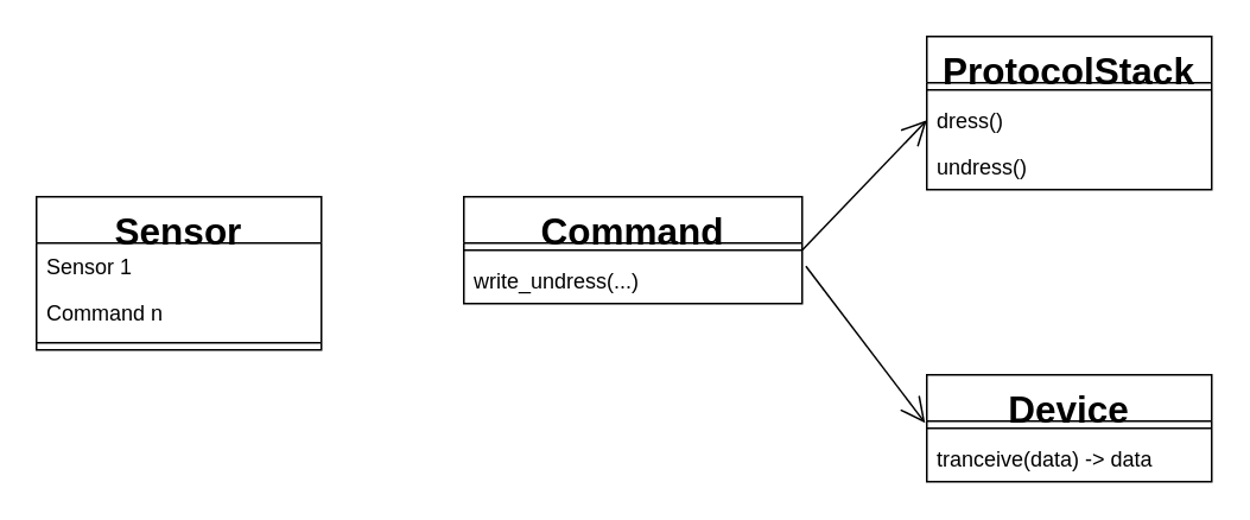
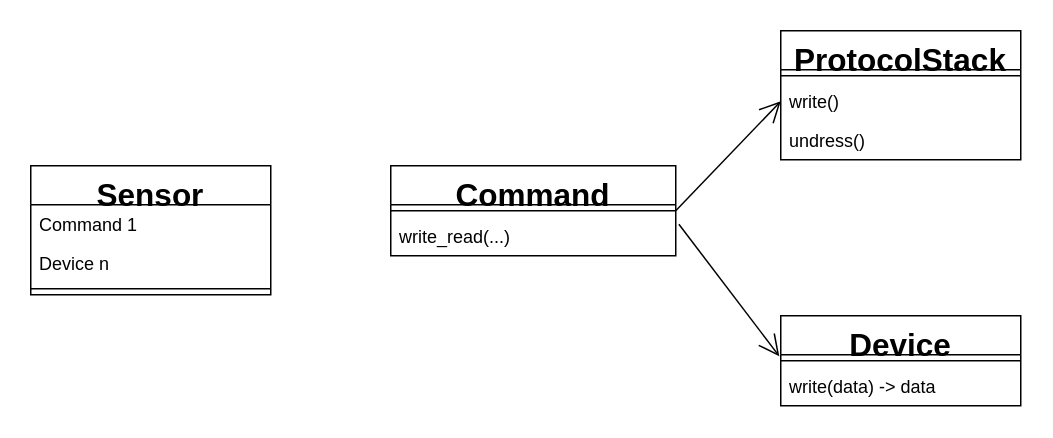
- <mxCell id="11" value="dress()" style="text;strokeColor=none;fillColor=none;align=left;verticalAlign=top;spacingLeft=4;spacingRight=4;overflow=hidden;rotatable=0;points=[[0,0.5],[1,0.5]];portConstraint=eastwest;" vertex="1" parent="9"><mxGeometry y="34" width="160" height="26" as="geometry" /></mxCell>
+ <mxCell id="11" value="write()" style="text;strokeColor=none;fillColor=none;align=left;verticalAlign=top;spacingLeft=4;spacingRight=4;overflow=hidden;rotatable=0;points=[[0,0.5],[1,0.5]];portConstraint=eastwest;" vertex="1" parent="9"><mxGeometry y="34" width="160" height="26" as="geometry" /></mxCell>
- <mxCell id="3" value="Sensor 1" style="text;strokeColor=none;fillColor=none;align=left;verticalAlign=top;spacingLeft=4;spacingRight=4;overflow=hidden;rotatable=0;points=[[0,0.5],[1,0.5]];portConstraint=eastwest;" vertex="1" parent="2"><mxGeometry y="26" width="160" height="26" as="geometry" /></mxCell>
+ <mxCell id="3" value="Command 1" style="text;strokeColor=none;fillColor=none;align=left;verticalAlign=top;spacingLeft=4;spacingRight=4;overflow=hidden;rotatable=0;points=[[0,0.5],[1,0.5]];portConstraint=eastwest;" vertex="1" parent="2"><mxGeometry y="26" width="160" height="26" as="geometry" /></mxCell>
- <mxCell id="8" value="write_undress(...)" style="text;strokeColor=none;fillColor=none;align=left;verticalAlign=top;spacingLeft=4;spacingRight=4;overflow=hidden;rotatable=0;points=[[0,0.5],[1,0.5]];portConstraint=eastwest;" vertex="1" parent="6"><mxGeometry y="34" width="190" height="26" as="geometry" /></mxCell>
+ <mxCell id="8" value="write_read(...)" style="text;strokeColor=none;fillColor=none;align=left;verticalAlign=top;spacingLeft=4;spacingRight=4;overflow=hidden;rotatable=0;points=[[0,0.5],[1,0.5]];portConstraint=eastwest;" vertex="1" parent="6"><mxGeometry y="34" width="190" height="26" as="geometry" /></mxCell>
- <mxCell id="4" value="Command n" style="text;strokeColor=none;fillColor=none;align=left;verticalAlign=top;spacingLeft=4;spacingRight=4;overflow=hidden;rotatable=0;points=[[0,0.5],[1,0.5]];portConstraint=eastwest;" vertex="1" parent="2"><mxGeometry y="52" width="160" height="26" as="geometry" /></mxCell>
+ <mxCell id="4" value="Device n" style="text;strokeColor=none;fillColor=none;align=left;verticalAlign=top;spacingLeft=4;spacingRight=4;overflow=hidden;rotatable=0;points=[[0,0.5],[1,0.5]];portConstraint=eastwest;" vertex="1" parent="2"><mxGeometry y="52" width="160" height="26" as="geometry" /></mxCell>
- <mxCell id="15" value="tranceive(data) -&gt; data" style="text;strokeColor=none;fillColor=none;align=left;verticalAlign=top;spacingLeft=4;spacingRight=4;overflow=hidden;rotatable=0;points=[[0,0.5],[1,0.5]];portConstraint=eastwest;" vertex="1" parent="13"><mxGeometry y="34" width="160" height="26" as="geometry" /></mxCell>
+ <mxCell id="15" value="write(data) -&gt; data" style="text;strokeColor=none;fillColor=none;align=left;verticalAlign=top;spacingLeft=4;spacingRight=4;overflow=hidden;rotatable=0;points=[[0,0.5],[1,0.5]];portConstraint=eastwest;" vertex="1" parent="13"><mxGeometry y="34" width="160" height="26" as="geometry" /></mxCell>
